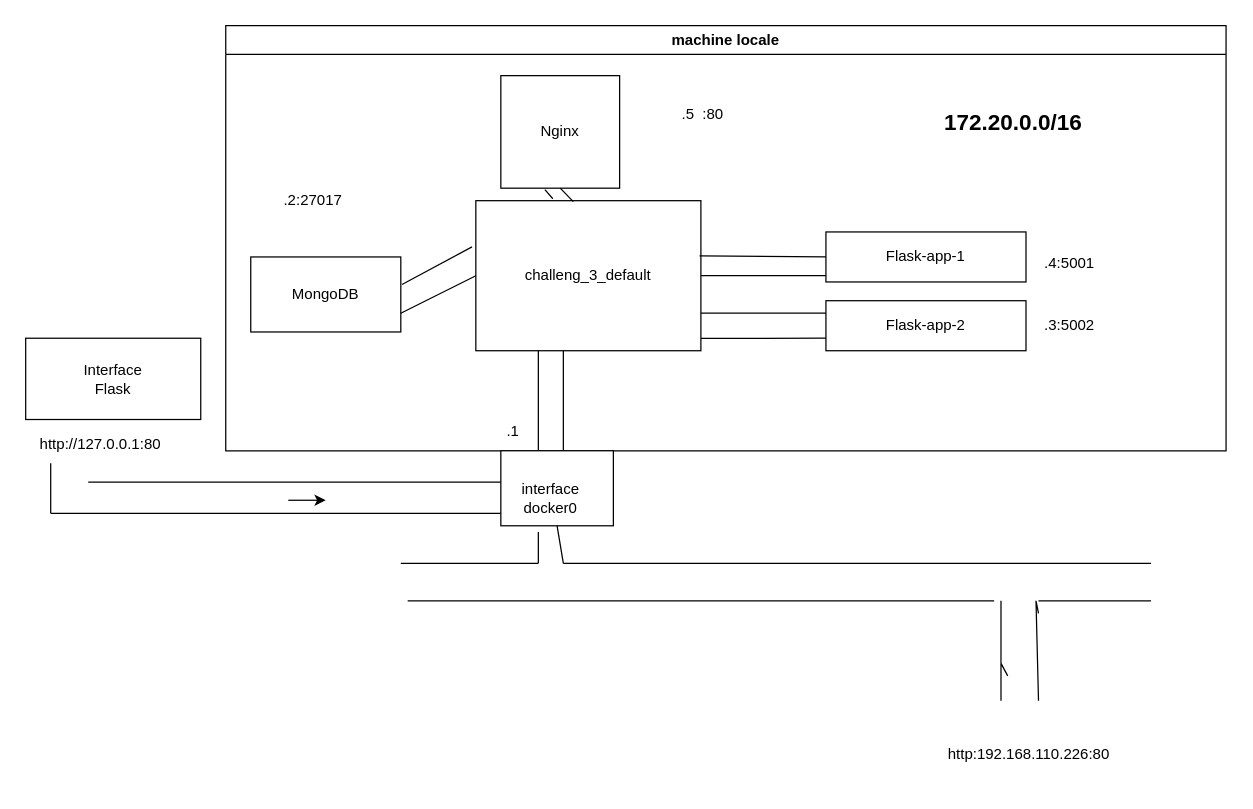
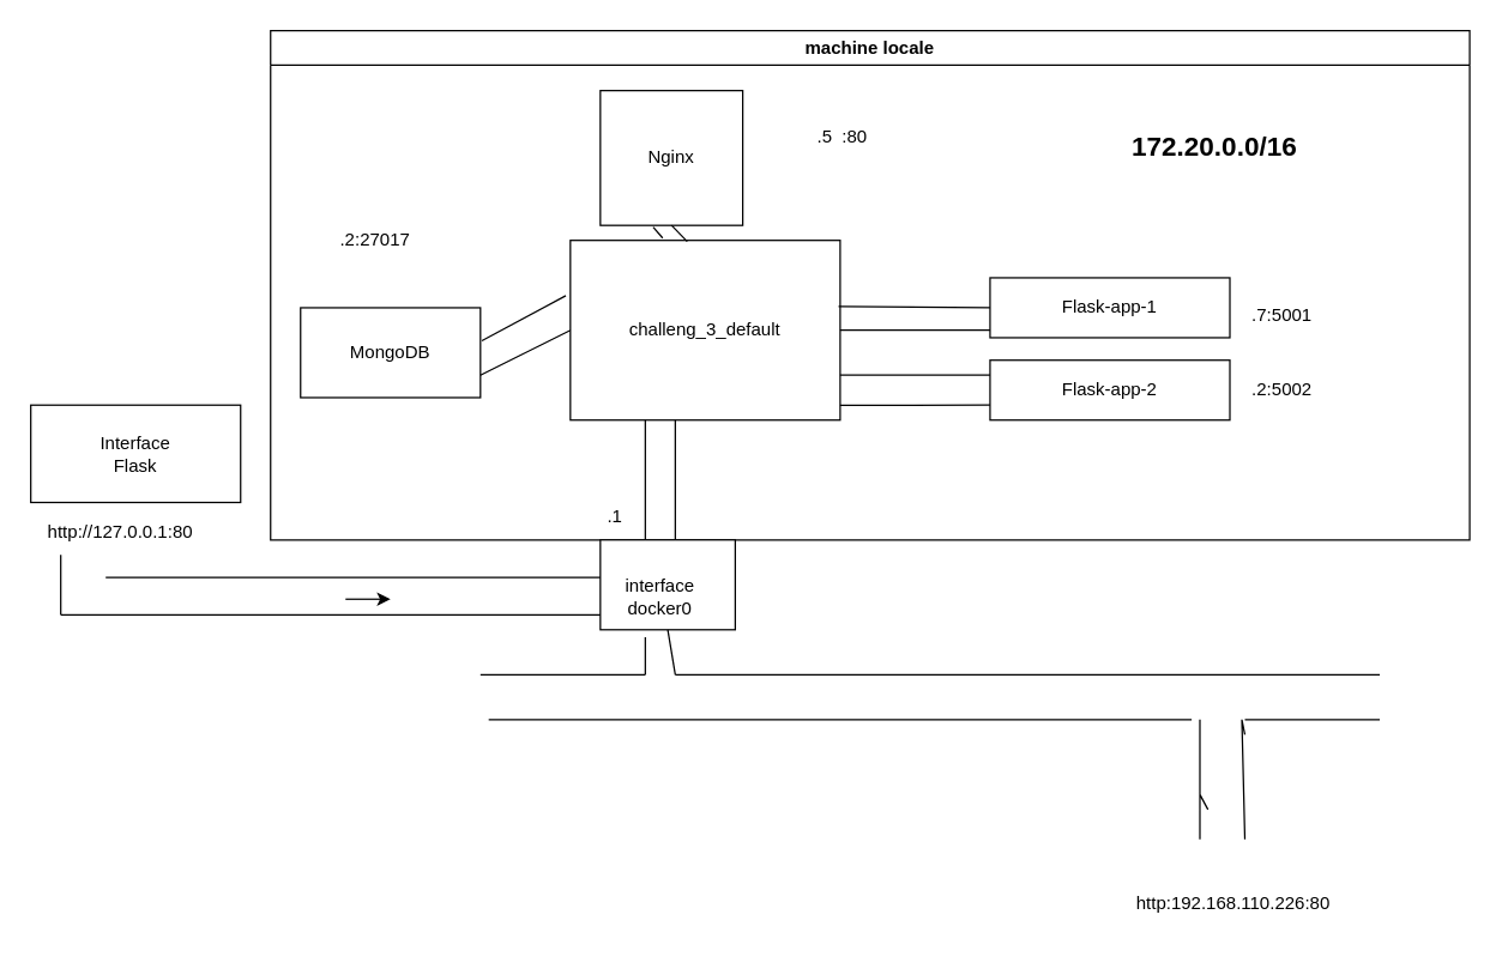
- <mxCell id="8" value=".4" style="text;html=1;strokeColor=none;fillColor=none;align=center;verticalAlign=middle;whiteSpace=wrap;rounded=0;" parent="2" vertex="1"><mxGeometry x="630" y="175" width="60" height="30" as="geometry" /></mxCell>
+ <mxCell id="8" value=".7" style="text;html=1;strokeColor=none;fillColor=none;align=center;verticalAlign=middle;whiteSpace=wrap;rounded=0;" parent="2" vertex="1"><mxGeometry x="630" y="175" width="60" height="30" as="geometry" /></mxCell>
- <mxCell id="19" value=".3" style="text;html=1;strokeColor=none;fillColor=none;align=center;verticalAlign=middle;whiteSpace=wrap;rounded=0;" vertex="1" parent="2"><mxGeometry x="630" y="225" width="60" height="30" as="geometry" /></mxCell>
+ <mxCell id="19" value=".2" style="text;html=1;strokeColor=none;fillColor=none;align=center;verticalAlign=middle;whiteSpace=wrap;rounded=0;" vertex="1" parent="2"><mxGeometry x="630" y="225" width="60" height="30" as="geometry" /></mxCell>
